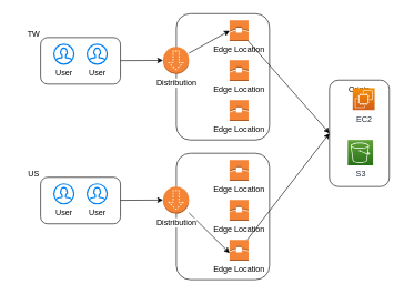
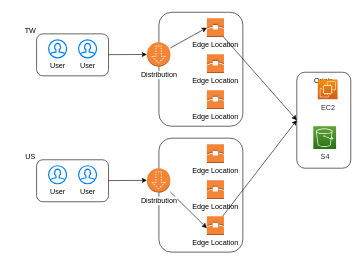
- <mxCell id="31" value="S3" style="sketch=0;points=[[0,0,0],[0.25,0,0],[0.5,0,0],[0.75,0,0],[1,0,0],[0,1,0],[0.25,1,0],[0.5,1,0],[0.75,1,0],[1,1,0],[0,0.25,0],[0,0.5,0],[0,0.75,0],[1,0.25,0],[1,0.5,0],[1,0.75,0]];outlineConnect=0;fontColor=#232F3E;gradientColor=#60A337;gradientDirection=north;fillColor=#277116;strokeColor=#ffffff;dashed=0;verticalLabelPosition=bottom;verticalAlign=top;align=center;html=1;fontSize=12;fontStyle=0;aspect=fixed;shape=mxgraph.aws4.resourceIcon;resIcon=mxgraph.aws4.s3;labelBackgroundColor=#FFFFFF;" parent="28" vertex="1"><mxGeometry x="27.5" y="90" width="38" height="38" as="geometry" /></mxCell>
+ <mxCell id="31" value="S4" style="sketch=0;points=[[0,0,0],[0.25,0,0],[0.5,0,0],[0.75,0,0],[1,0,0],[0,1,0],[0.25,1,0],[0.5,1,0],[0.75,1,0],[1,1,0],[0,0.25,0],[0,0.5,0],[0,0.75,0],[1,0.25,0],[1,0.5,0],[1,0.75,0]];outlineConnect=0;fontColor=#232F3E;gradientColor=#60A337;gradientDirection=north;fillColor=#277116;strokeColor=#ffffff;dashed=0;verticalLabelPosition=bottom;verticalAlign=top;align=center;html=1;fontSize=12;fontStyle=0;aspect=fixed;shape=mxgraph.aws4.resourceIcon;resIcon=mxgraph.aws4.s3;labelBackgroundColor=#FFFFFF;" parent="28" vertex="1"><mxGeometry x="27.5" y="90" width="38" height="38" as="geometry" /></mxCell>
